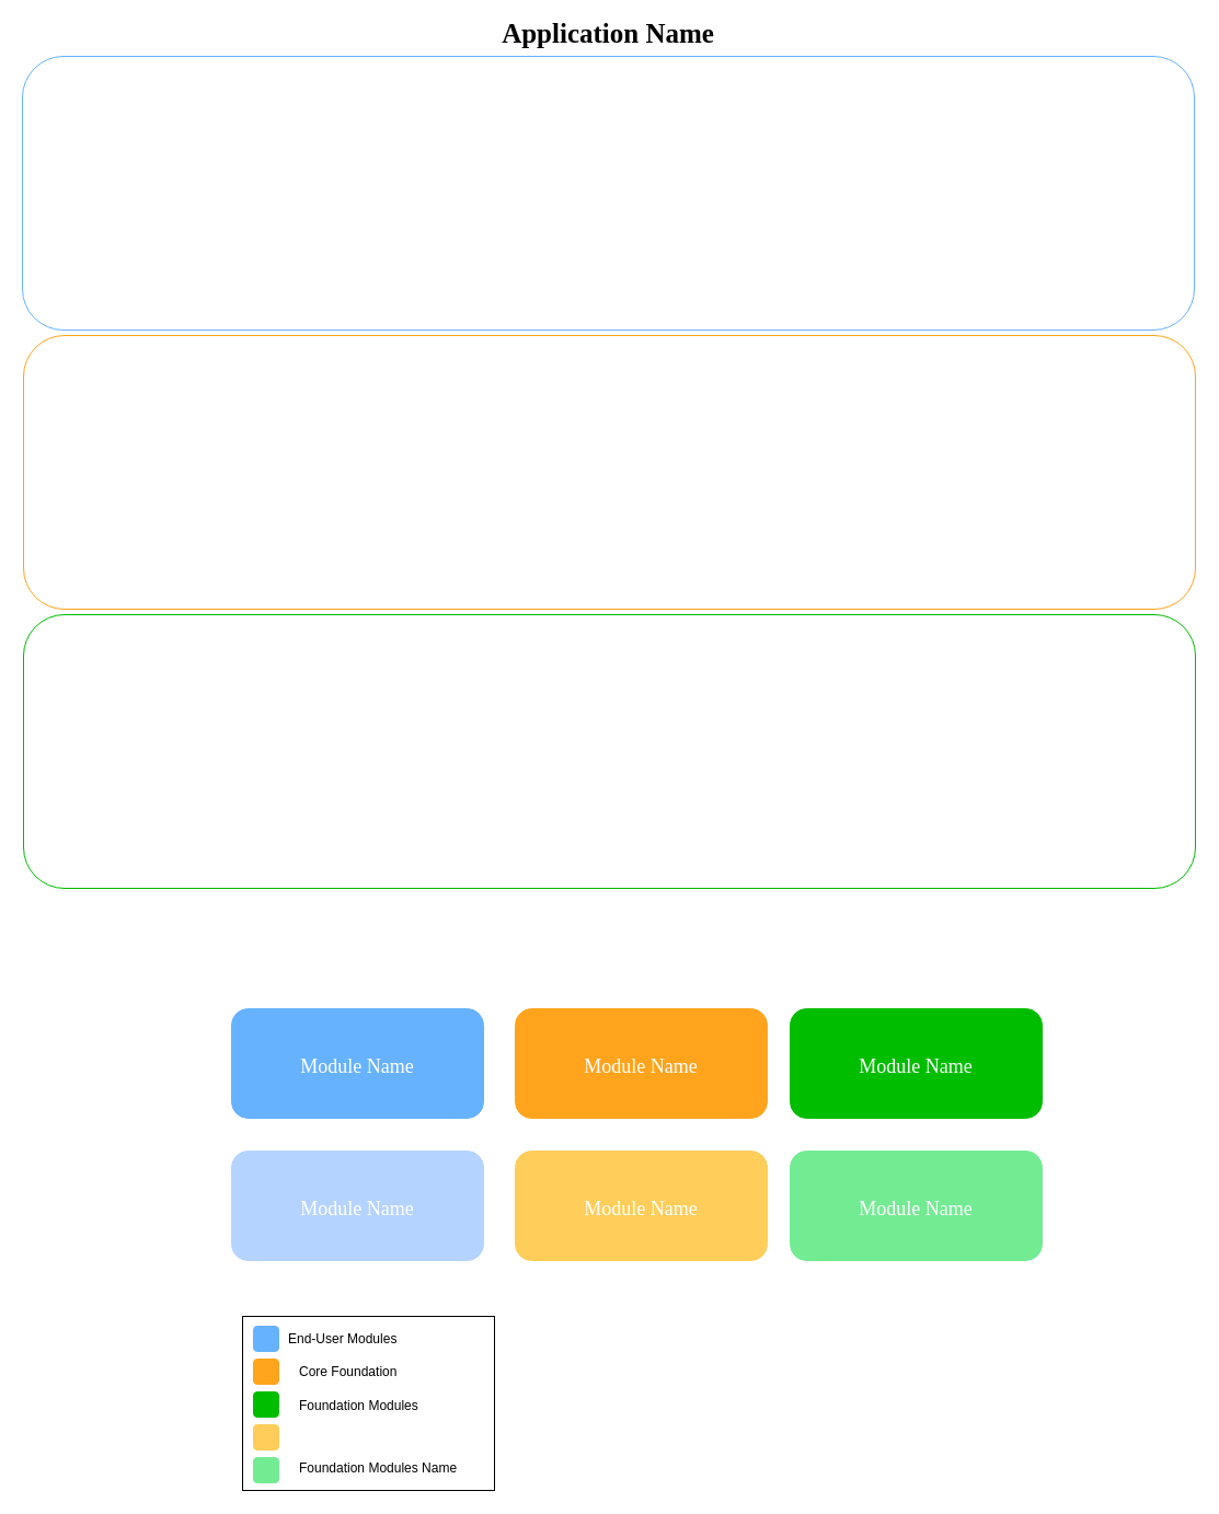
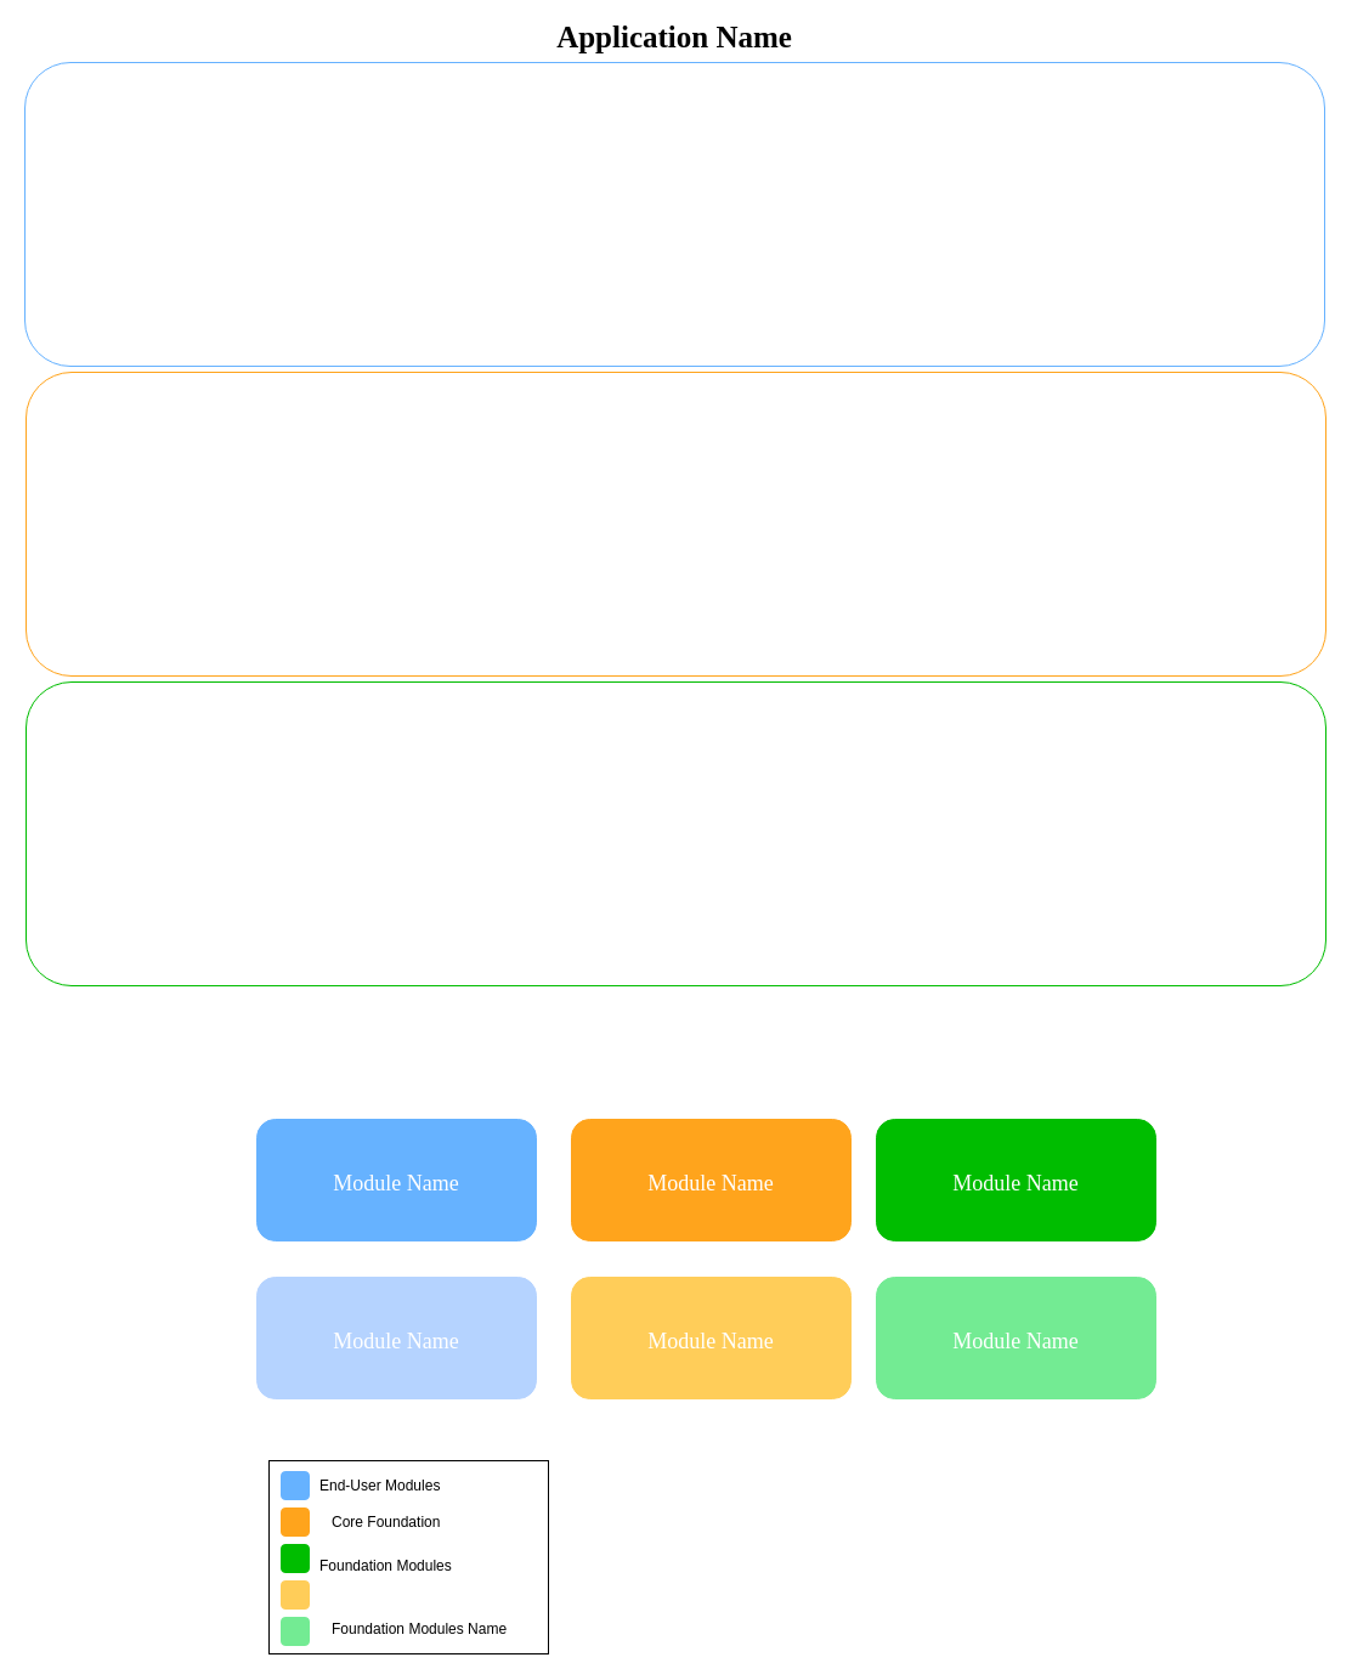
- <mxCell id="20" value="Foundation Modules" style="text;html=1;strokeColor=none;fillColor=none;align=left;verticalAlign=middle;whiteSpace=wrap;rounded=0;" vertex="1" parent="1"><mxGeometry x="271" y="1274" width="170" height="20" as="geometry" /></mxCell>
+ <mxCell id="20" value="Foundation Modules" style="text;html=1;strokeColor=none;fillColor=none;align=left;verticalAlign=middle;whiteSpace=wrap;rounded=0;" vertex="1" parent="1"><mxGeometry x="261" y="1279" width="170" height="20" as="geometry" /></mxCell>
